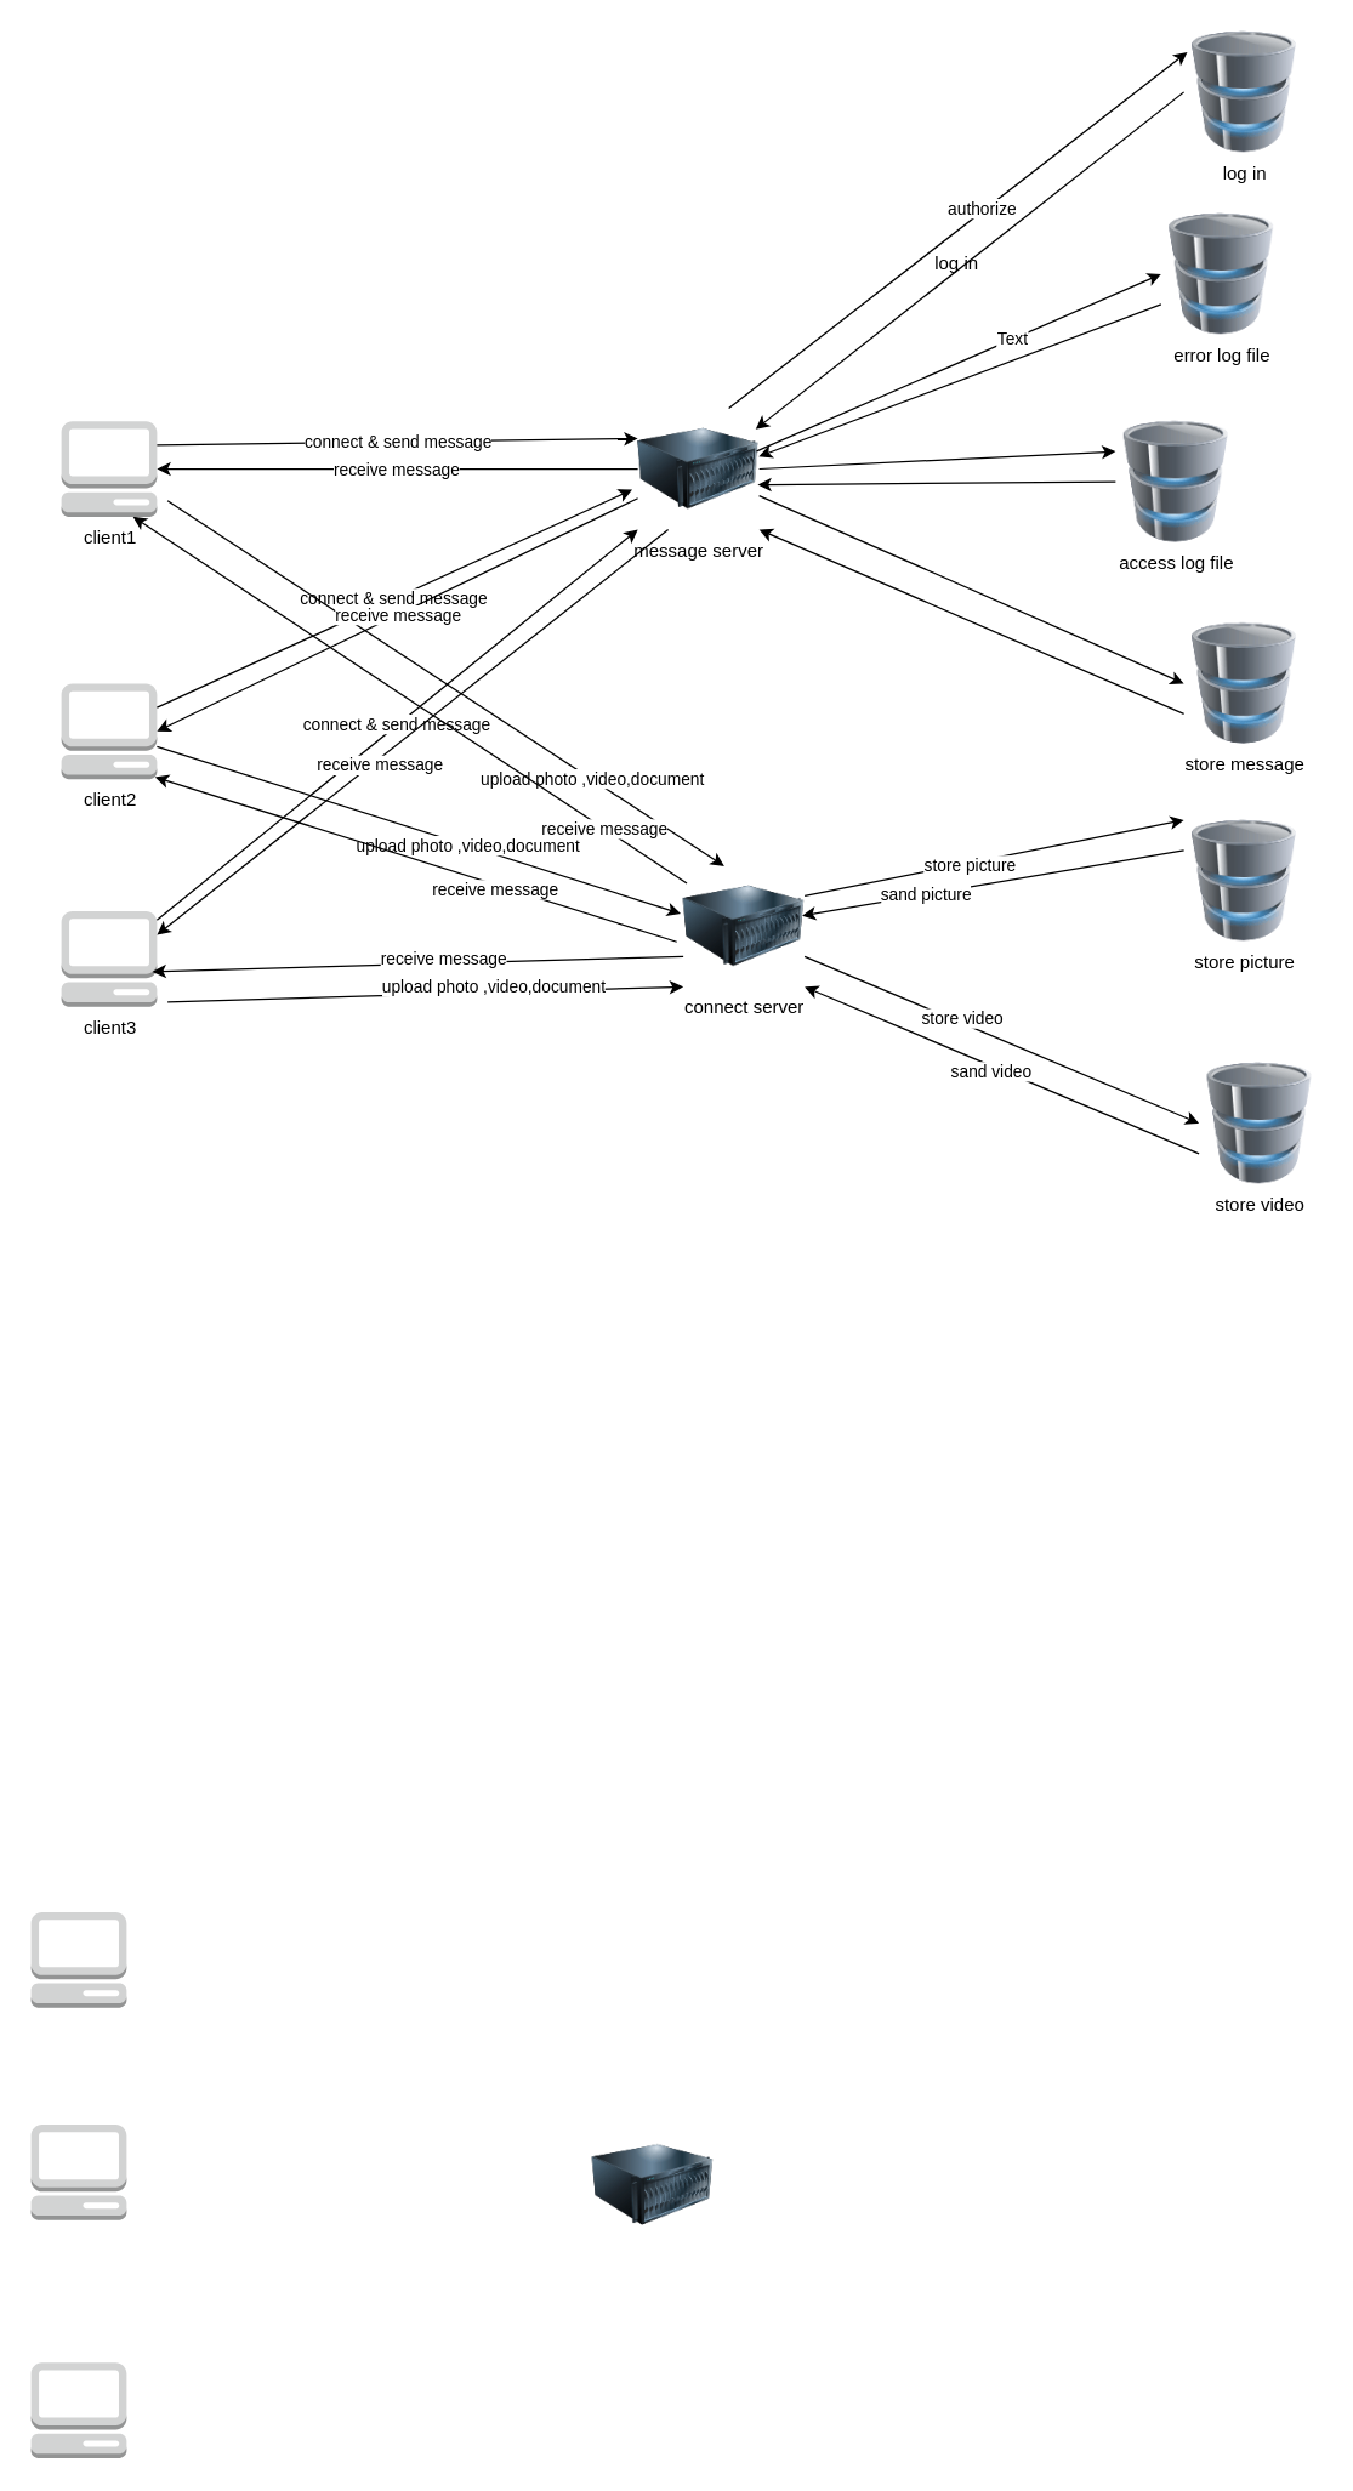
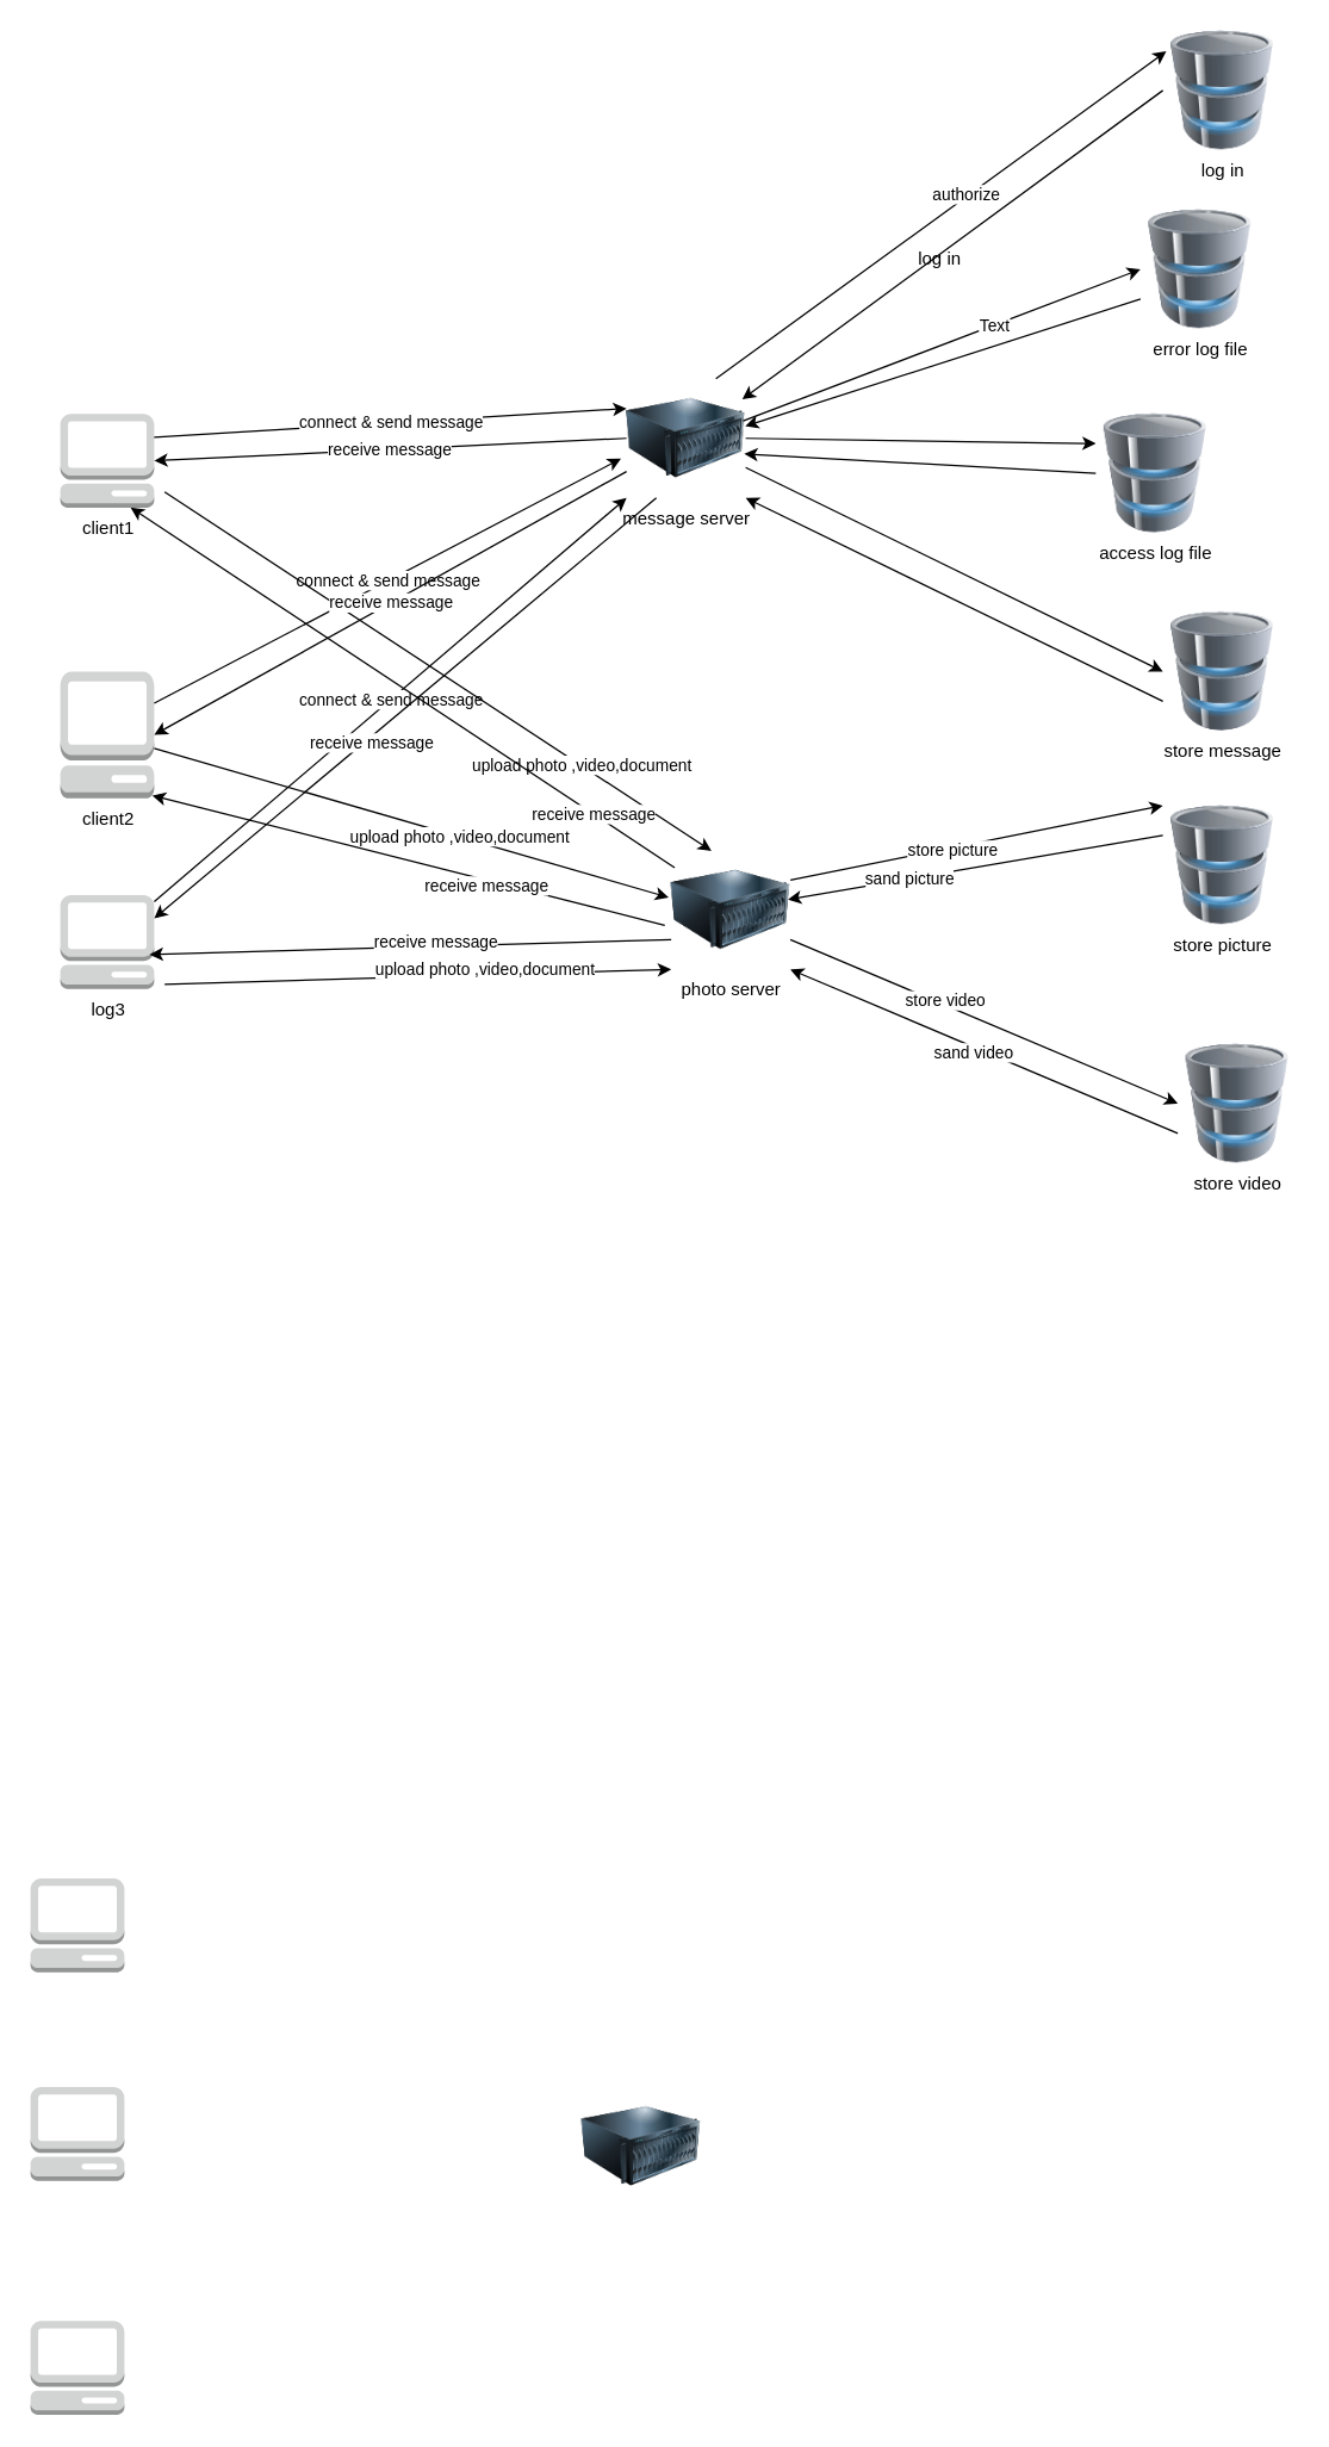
- <mxCell id="2" value="message server&lt;div&gt;&lt;br&gt;&lt;/div&gt;" style="image;html=1;image=img/lib/clip_art/computers/Server_128x128.png" vertex="1" parent="1"><mxGeometry x="420" y="268.5" width="80" height="80" as="geometry" /></mxCell>
+ <mxCell id="2" value="message server&lt;div&gt;&lt;br&gt;&lt;/div&gt;" style="image;html=1;image=img/lib/clip_art/computers/Server_128x128.png" vertex="1" parent="1"><mxGeometry x="420" y="253.5" width="80" height="80" as="geometry" /></mxCell>
- <mxCell id="4" value="client2" style="outlineConnect=0;dashed=0;verticalLabelPosition=bottom;verticalAlign=top;align=center;html=1;shape=mxgraph.aws3.management_console;fillColor=#D2D3D3;gradientColor=none;" vertex="1" parent="1"><mxGeometry x="40" y="450" width="63" height="63" as="geometry" /></mxCell>
+ <mxCell id="4" value="client2" style="outlineConnect=0;dashed=0;verticalLabelPosition=bottom;verticalAlign=top;align=center;html=1;shape=mxgraph.aws3.management_console;fillColor=#D2D3D3;gradientColor=none;" vertex="1" parent="1"><mxGeometry x="40" y="450" width="63" height="85" as="geometry" /></mxCell>
- <mxCell id="6" value="connect server" style="image;html=1;image=img/lib/clip_art/computers/Server_128x128.png" vertex="1" parent="1"><mxGeometry x="450" y="570" width="80" height="80" as="geometry" /></mxCell>
+ <mxCell id="6" value="photo server" style="image;html=1;image=img/lib/clip_art/computers/Server_128x128.png" vertex="1" parent="1"><mxGeometry x="450" y="570" width="80" height="80" as="geometry" /></mxCell>
- <mxCell id="5" value="client3" style="outlineConnect=0;dashed=0;verticalLabelPosition=bottom;verticalAlign=top;align=center;html=1;shape=mxgraph.aws3.management_console;fillColor=#D2D3D3;gradientColor=none;" vertex="1" parent="1"><mxGeometry x="40" y="600" width="63" height="63" as="geometry" /></mxCell>
+ <mxCell id="5" value="log3" style="outlineConnect=0;dashed=0;verticalLabelPosition=bottom;verticalAlign=top;align=center;html=1;shape=mxgraph.aws3.management_console;fillColor=#D2D3D3;gradientColor=none;" vertex="1" parent="1"><mxGeometry x="40" y="600" width="63" height="63" as="geometry" /></mxCell>
